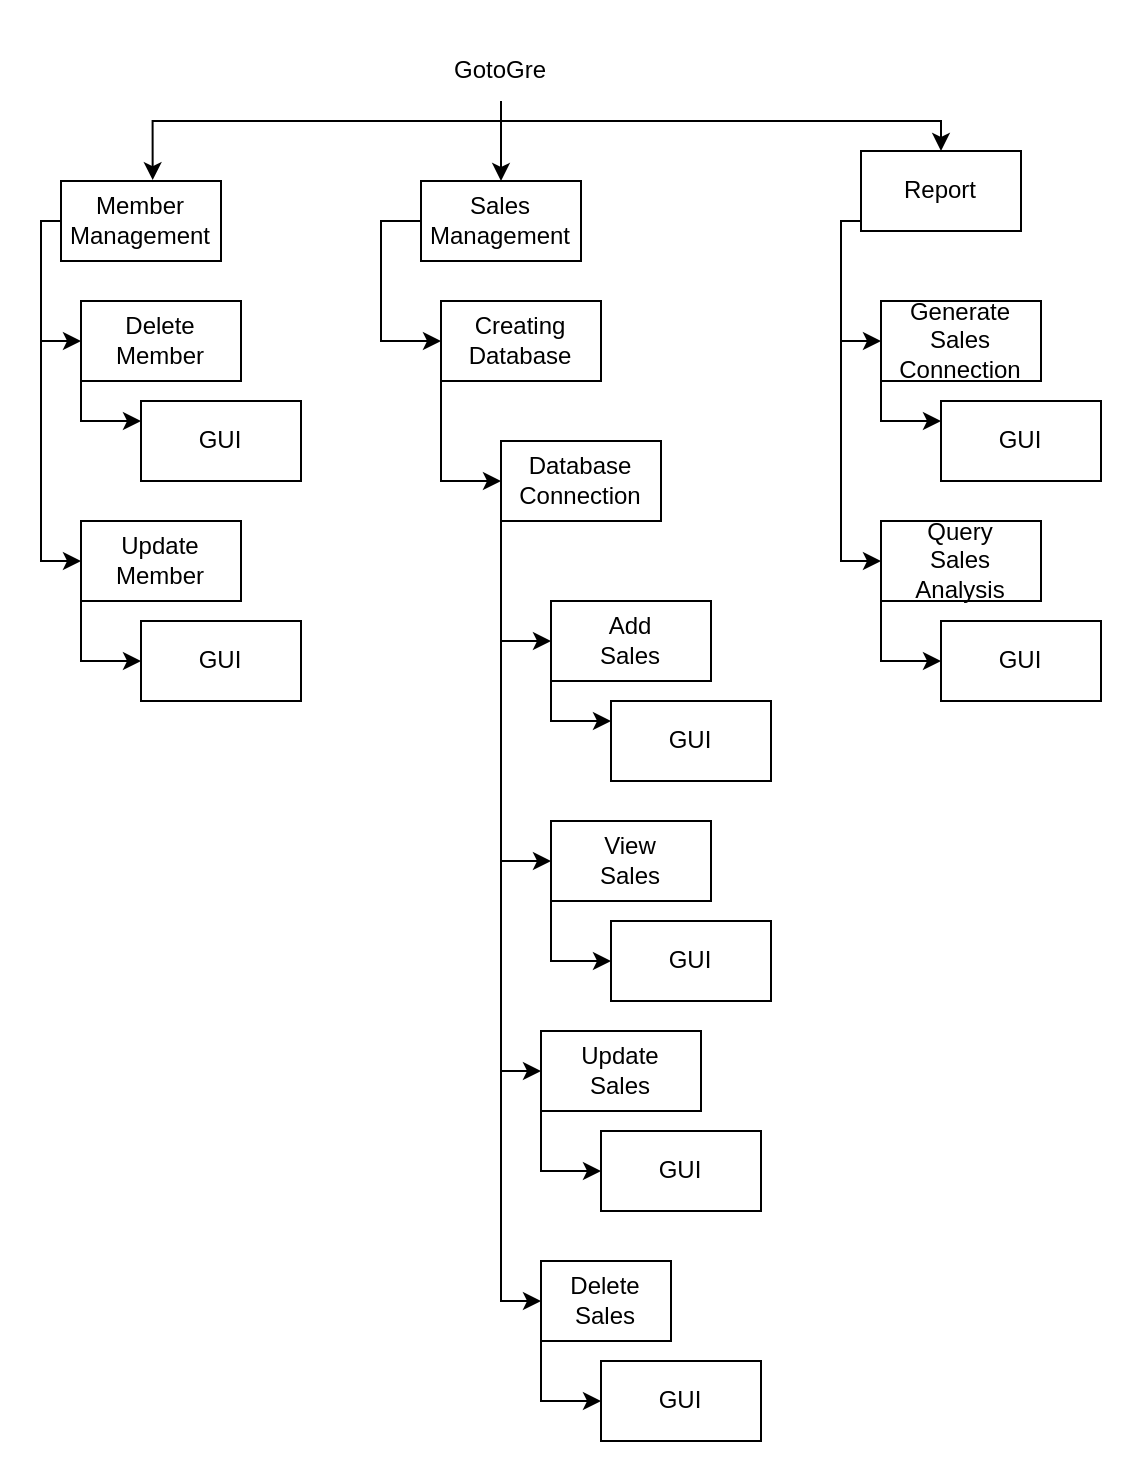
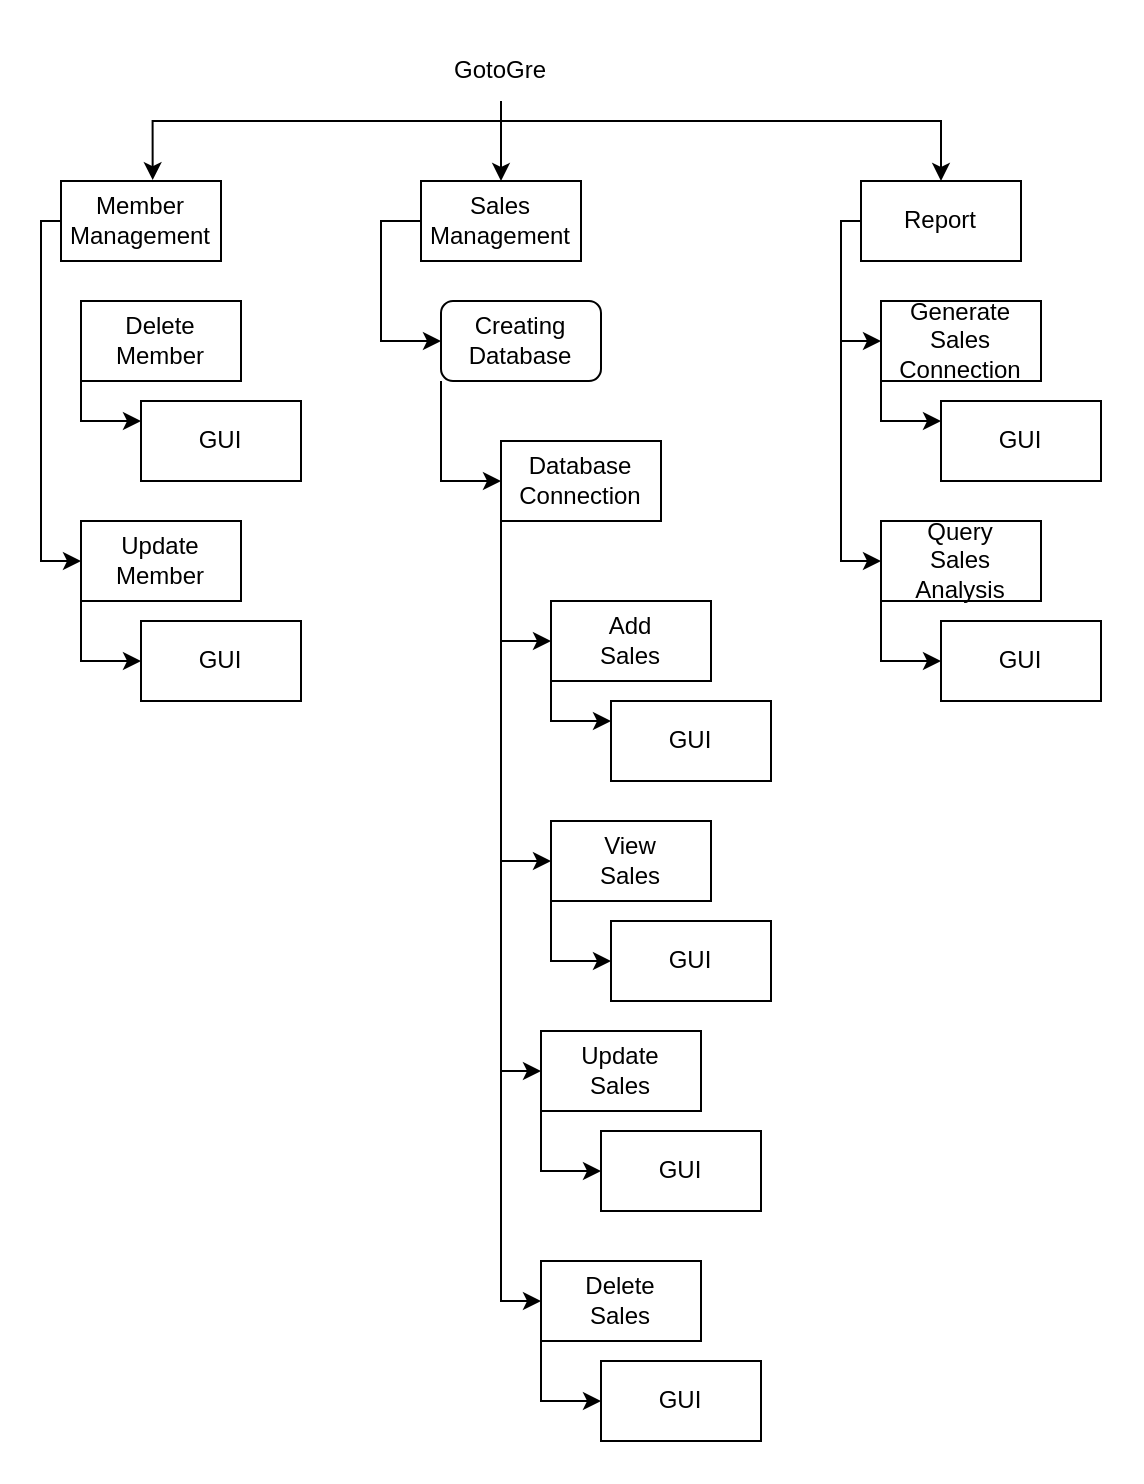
- <mxCell id="38" value="Report" style="rounded=0;whiteSpace=wrap;html=1;" vertex="1" parent="1"><mxGeometry x="430" y="75" width="80" height="40" as="geometry" /></mxCell>
+ <mxCell id="38" value="Report" style="rounded=0;whiteSpace=wrap;html=1;" vertex="1" parent="1"><mxGeometry x="430" y="90" width="80" height="40" as="geometry" /></mxCell>
- <mxCell id="6" style="edgeStyle=orthogonalEdgeStyle;rounded=0;orthogonalLoop=1;jettySize=auto;html=1;entryX=0;entryY=0.5;entryDx=0;entryDy=0;" edge="1" parent="1" source="8" target="10"><mxGeometry relative="1" as="geometry"><Array as="points"><mxPoint x="20" y="110" /><mxPoint x="20" y="170" /></Array></mxGeometry></mxCell>
- <mxCell id="27" value="Creating Database" style="rounded=0;whiteSpace=wrap;html=1;" vertex="1" parent="1"><mxGeometry x="220" y="150" width="80" height="40" as="geometry" /></mxCell>
+ <mxCell id="27" value="Creating Database" style="whiteSpace=wrap;html=1;rounded=1;" vertex="1" parent="1"><mxGeometry x="220" y="150" width="80" height="40" as="geometry" /></mxCell>
- <mxCell id="31" value="&lt;div&gt;Delete &lt;br&gt;&lt;/div&gt;&lt;div&gt;Sales&lt;br&gt;&lt;/div&gt;" style="rounded=0;whiteSpace=wrap;html=1;" vertex="1" parent="1"><mxGeometry x="270" y="630" width="65" height="40" as="geometry" /></mxCell>
+ <mxCell id="31" value="&lt;div&gt;Delete &lt;br&gt;&lt;/div&gt;&lt;div&gt;Sales&lt;br&gt;&lt;/div&gt;" style="rounded=0;whiteSpace=wrap;html=1;" vertex="1" parent="1"><mxGeometry x="270" y="630" width="80" height="40" as="geometry" /></mxCell>
